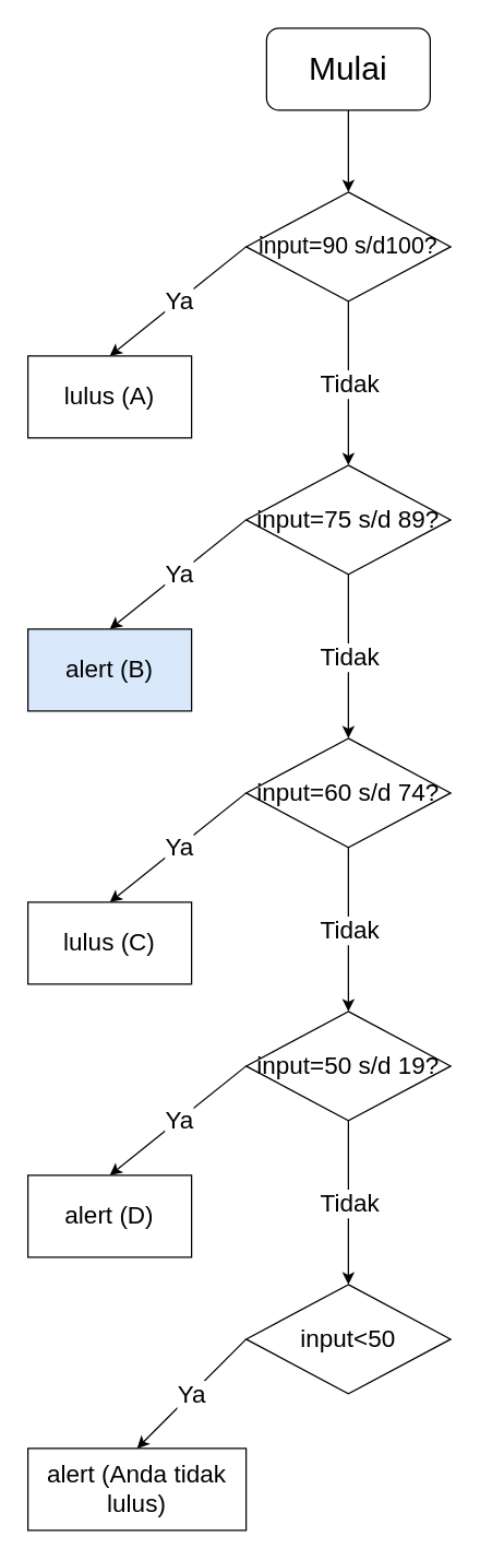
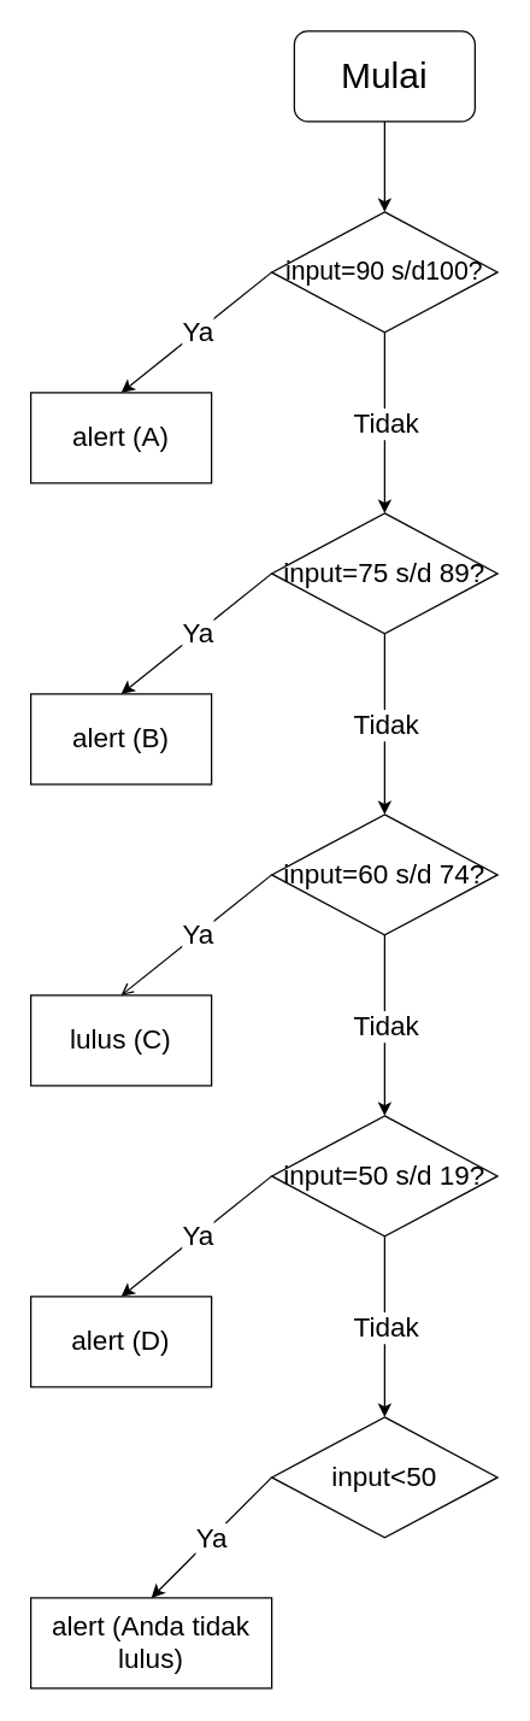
- <mxCell id="5" value="&lt;font style=&quot;font-size: 18px&quot;&gt;lulus (A)&lt;/font&gt;" style="rounded=0;whiteSpace=wrap;html=1;" vertex="1" parent="1"><mxGeometry x="20" y="260" width="120" height="60" as="geometry" /></mxCell>
+ <mxCell id="5" value="&lt;font style=&quot;font-size: 18px&quot;&gt;alert (A)&lt;/font&gt;" style="rounded=0;whiteSpace=wrap;html=1;" vertex="1" parent="1"><mxGeometry x="20" y="260" width="120" height="60" as="geometry" /></mxCell>
- <mxCell id="11" value="&lt;font style=&quot;font-size: 18px&quot;&gt;alert (B)&lt;/font&gt;" style="rounded=0;whiteSpace=wrap;html=1;fillColor=#dae8fc;" vertex="1" parent="1"><mxGeometry x="20" y="460" width="120" height="60" as="geometry" /></mxCell>
+ <mxCell id="11" value="&lt;font style=&quot;font-size: 18px&quot;&gt;alert (B)&lt;/font&gt;" style="rounded=0;whiteSpace=wrap;html=1;" vertex="1" parent="1"><mxGeometry x="20" y="460" width="120" height="60" as="geometry" /></mxCell>
- <mxCell id="18" value="" style="endArrow=classic;html=1;exitX=0;exitY=0.5;exitDx=0;exitDy=0;entryX=0.5;entryY=0;entryDx=0;entryDy=0;" edge="1" parent="1" source="16" target="17"><mxGeometry relative="1" as="geometry"><mxPoint x="230" y="610" as="sourcePoint" /><mxPoint x="330" y="610" as="targetPoint" /><Array as="points" /></mxGeometry></mxCell>
+ <mxCell id="18" value="" style="endArrow=open;html=1;exitX=0;exitY=0.5;exitDx=0;exitDy=0;entryX=0.5;entryY=0;entryDx=0;entryDy=0;" edge="1" parent="1" source="16" target="17"><mxGeometry relative="1" as="geometry"><mxPoint x="230" y="610" as="sourcePoint" /><mxPoint x="330" y="610" as="targetPoint" /><Array as="points" /></mxGeometry></mxCell>
